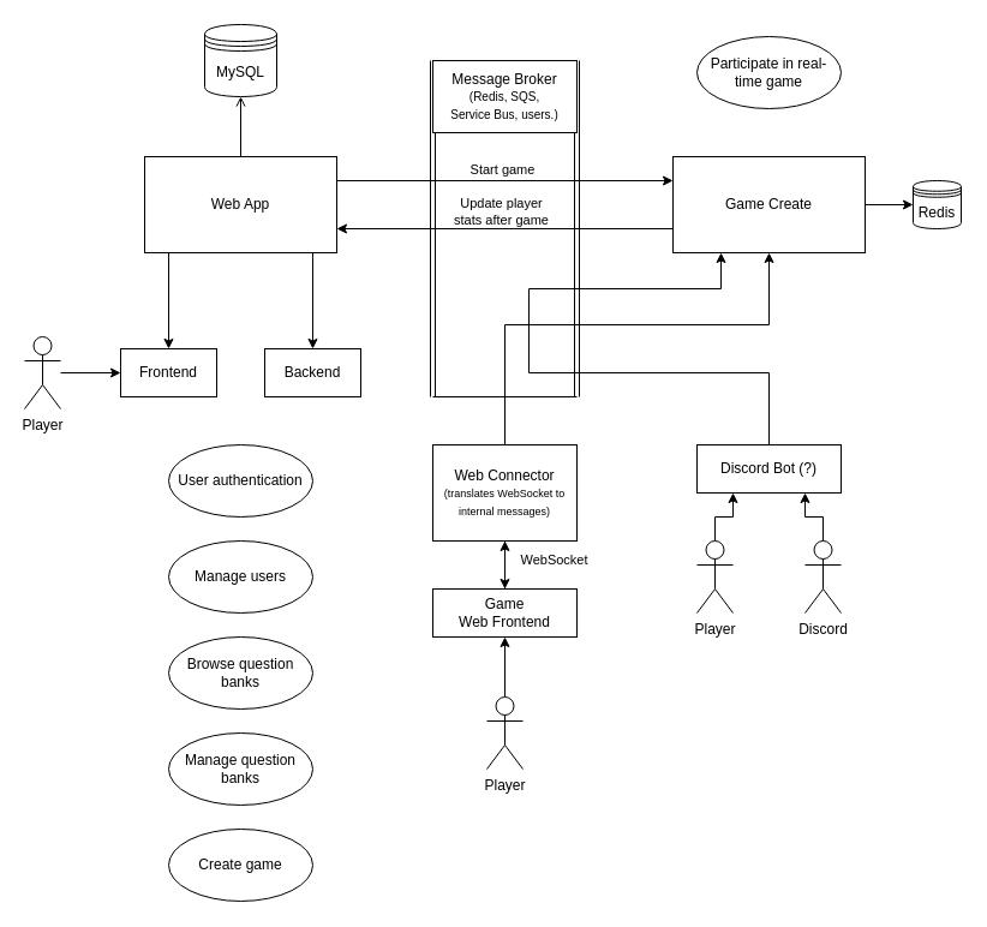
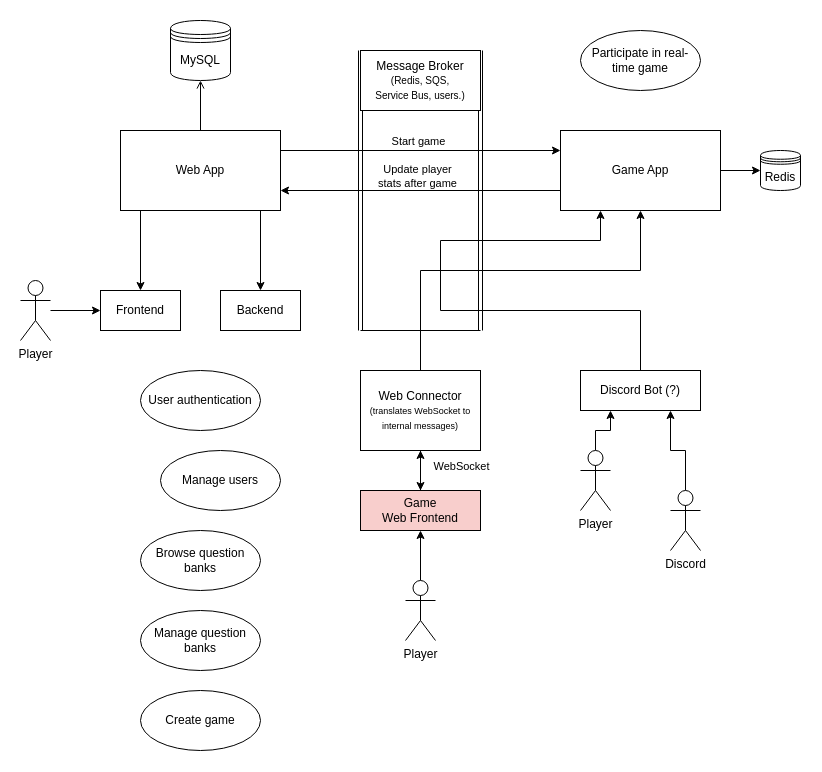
- <mxCell id="11" value="Game Create" style="rounded=0;whiteSpace=wrap;html=1;" vertex="1" parent="1"><mxGeometry x="560" y="130" width="160" height="80" as="geometry" /></mxCell>
+ <mxCell id="11" value="Game App" style="rounded=0;whiteSpace=wrap;html=1;" vertex="1" parent="1"><mxGeometry x="560" y="130" width="160" height="80" as="geometry" /></mxCell>
- <mxCell id="16" value="Manage users" style="ellipse;whiteSpace=wrap;html=1;" vertex="1" parent="1"><mxGeometry x="140" y="450" width="120" height="60" as="geometry" /></mxCell>
+ <mxCell id="16" value="Manage users" style="ellipse;whiteSpace=wrap;html=1;" vertex="1" parent="1"><mxGeometry x="160" y="450" width="120" height="60" as="geometry" /></mxCell>
- <mxCell id="41" value="Discord" style="shape=umlActor;verticalLabelPosition=bottom;verticalAlign=top;html=1;outlineConnect=0;" vertex="1" parent="1"><mxGeometry x="670" y="450" width="30" height="60" as="geometry" /></mxCell>
+ <mxCell id="41" value="Discord" style="shape=umlActor;verticalLabelPosition=bottom;verticalAlign=top;html=1;outlineConnect=0;" vertex="1" parent="1"><mxGeometry x="670" y="490" width="30" height="60" as="geometry" /></mxCell>
- <mxCell id="27" value="Game&lt;br&gt;Web Frontend" style="rounded=0;whiteSpace=wrap;html=1;" vertex="1" parent="1"><mxGeometry x="360" y="490" width="120" height="40" as="geometry" /></mxCell>
+ <mxCell id="27" value="Game&lt;br&gt;Web Frontend" style="rounded=0;whiteSpace=wrap;html=1;fillColor=#f8cecc;" vertex="1" parent="1"><mxGeometry x="360" y="490" width="120" height="40" as="geometry" /></mxCell>
